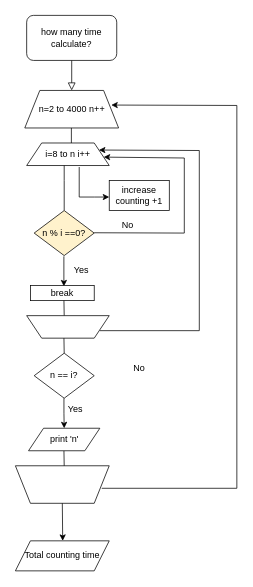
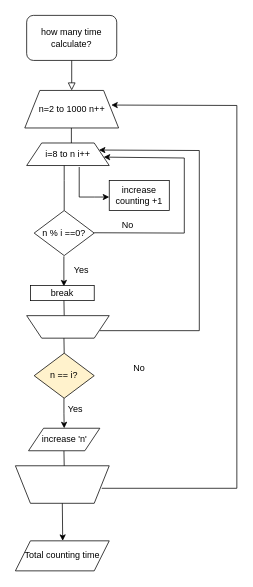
- <mxCell id="4" value="n=2 to 4000 n++" style="shape=trapezoid;perimeter=trapezoidPerimeter;whiteSpace=wrap;html=1;fixedSize=1;" parent="1" vertex="1"><mxGeometry x="32.5" y="120" width="125" height="50" as="geometry" /></mxCell>
+ <mxCell id="4" value="n=2 to 1000 n++" style="shape=trapezoid;perimeter=trapezoidPerimeter;whiteSpace=wrap;html=1;fixedSize=1;" parent="1" vertex="1"><mxGeometry x="32.5" y="120" width="125" height="50" as="geometry" /></mxCell>
- <mxCell id="10" value="n % i ==0?" style="rhombus;whiteSpace=wrap;html=1;fillColor=#fff2cc;" parent="1" vertex="1"><mxGeometry x="45" y="280" width="80" height="60" as="geometry" /></mxCell>
+ <mxCell id="10" value="n % i ==0?" style="rhombus;whiteSpace=wrap;html=1;" parent="1" vertex="1"><mxGeometry x="45" y="280" width="80" height="60" as="geometry" /></mxCell>
- <mxCell id="13" value="n == i?" style="rhombus;whiteSpace=wrap;html=1;" parent="1" vertex="1"><mxGeometry x="45" y="470" width="80" height="60" as="geometry" /></mxCell>
+ <mxCell id="13" value="n == i?" style="rhombus;whiteSpace=wrap;html=1;fillColor=#fff2cc;" parent="1" vertex="1"><mxGeometry x="45" y="470" width="80" height="60" as="geometry" /></mxCell>
- <mxCell id="27" value="print 'n'" style="shape=parallelogram;perimeter=parallelogramPerimeter;whiteSpace=wrap;html=1;fixedSize=1;" parent="1" vertex="1"><mxGeometry x="37.5" y="570" width="95" height="30" as="geometry" /></mxCell>
+ <mxCell id="27" value="increase 'n'" style="shape=parallelogram;perimeter=parallelogramPerimeter;whiteSpace=wrap;html=1;fixedSize=1;" parent="1" vertex="1"><mxGeometry x="37.5" y="570" width="95" height="30" as="geometry" /></mxCell>
